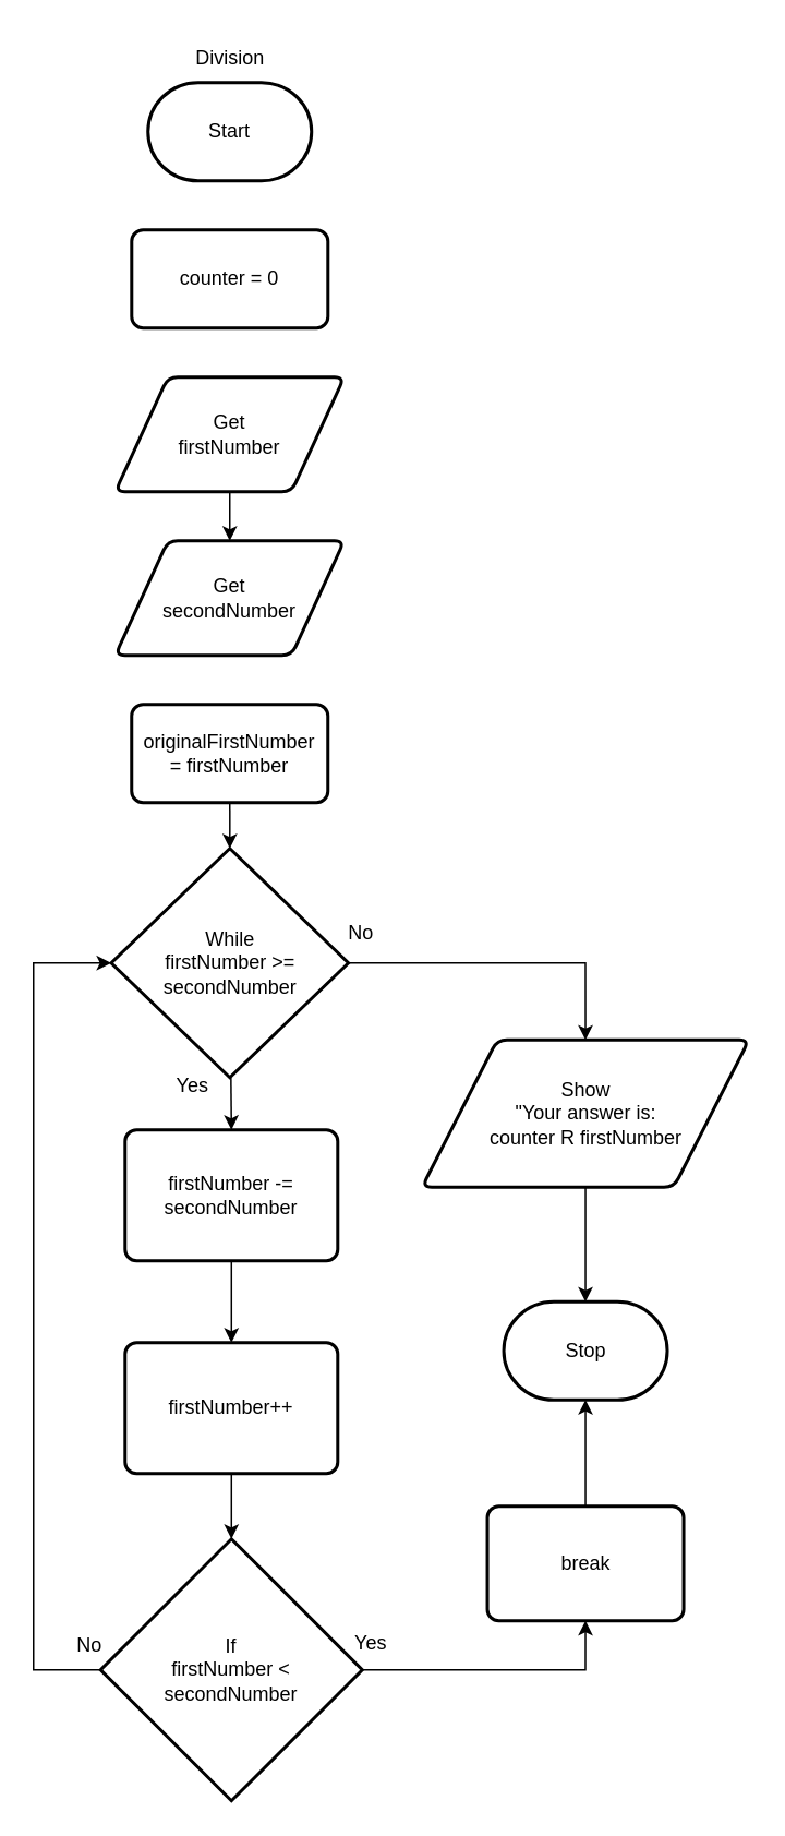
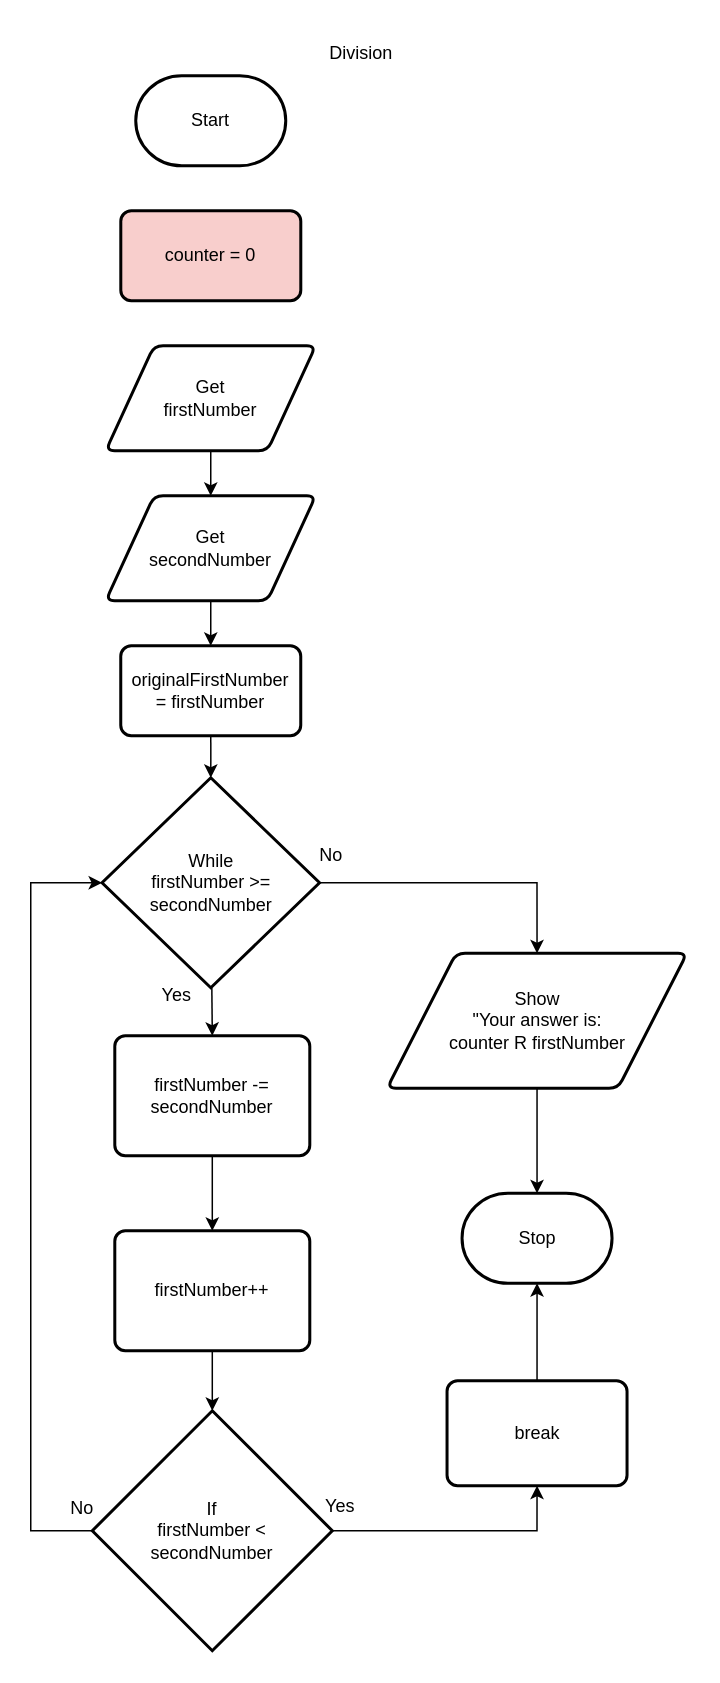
- <mxCell id="3" value="Division" style="text;html=1;align=center;verticalAlign=middle;resizable=0;points=[];autosize=1;strokeColor=none;fillColor=none;" parent="1" vertex="1"><mxGeometry x="105" width="70" height="30" as="geometry" y="20" /></mxCell>
+ <mxCell id="3" value="Division" style="text;html=1;align=center;verticalAlign=middle;resizable=0;points=[];autosize=1;strokeColor=none;fillColor=none;" parent="1" vertex="1"><mxGeometry x="205" y="20" width="70" height="30" as="geometry" /></mxCell>
- <mxCell id="4" value="counter = 0" style="rounded=1;whiteSpace=wrap;html=1;absoluteArcSize=1;arcSize=14;strokeWidth=2;" parent="1" vertex="1"><mxGeometry x="80.03" y="140" width="120" height="60" as="geometry" /></mxCell>
+ <mxCell id="4" value="counter = 0" style="rounded=1;whiteSpace=wrap;html=1;absoluteArcSize=1;arcSize=14;strokeWidth=2;fillColor=#f8cecc;" parent="1" vertex="1"><mxGeometry x="80.03" y="140" width="120" height="60" as="geometry" /></mxCell>
+ <mxCell id="7" style="edgeStyle=none;html=1;entryX=0.5;entryY=0;entryDx=0;entryDy=0;" edge="1" parent="1" source="8" target="28"><mxGeometry relative="1" as="geometry" /></mxCell>
